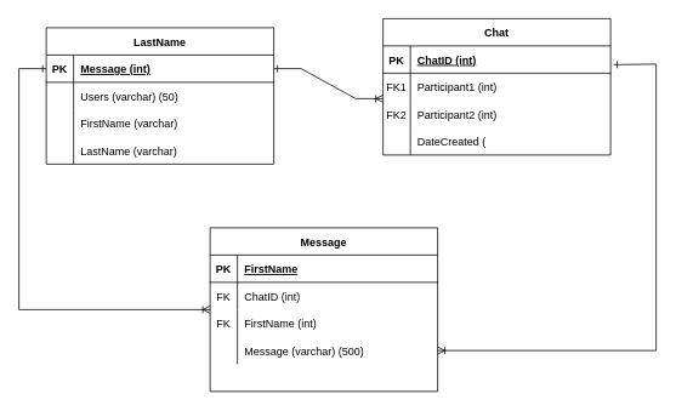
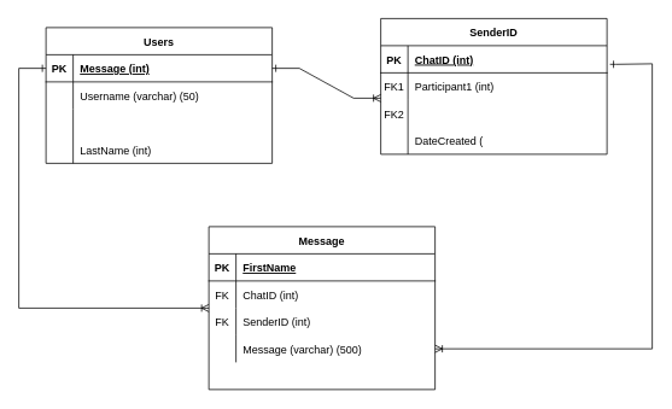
- <mxCell id="30" value="Chat" style="shape=table;startSize=30;container=1;collapsible=1;childLayout=tableLayout;fixedRows=1;rowLines=0;fontStyle=1;align=center;resizeLast=1;" parent="1" vertex="1"><mxGeometry x="420" y="20" width="250" height="150.0" as="geometry"><mxRectangle x="450" y="120" width="90" height="30" as="alternateBounds" /></mxGeometry></mxCell>
+ <mxCell id="30" value="SenderID" style="shape=table;startSize=30;container=1;collapsible=1;childLayout=tableLayout;fixedRows=1;rowLines=0;fontStyle=1;align=center;resizeLast=1;" parent="1" vertex="1"><mxGeometry x="420" y="20" width="250" height="150.0" as="geometry"><mxRectangle x="450" y="120" width="90" height="30" as="alternateBounds" /></mxGeometry></mxCell>
- <mxCell id="17" value="LastName" style="shape=table;startSize=30;container=1;collapsible=1;childLayout=tableLayout;fixedRows=1;rowLines=0;fontStyle=1;align=center;resizeLast=1;" parent="1" vertex="1"><mxGeometry x="50" y="30" width="250" height="150" as="geometry" /></mxCell>
+ <mxCell id="17" value="Users" style="shape=table;startSize=30;container=1;collapsible=1;childLayout=tableLayout;fixedRows=1;rowLines=0;fontStyle=1;align=center;resizeLast=1;" parent="1" vertex="1"><mxGeometry x="50" y="30" width="250" height="150" as="geometry" /></mxCell>
- <mxCell id="23" value="Users (varchar) (50)" style="shape=partialRectangle;overflow=hidden;connectable=0;fillColor=none;top=0;left=0;bottom=0;right=0;align=left;spacingLeft=6;" parent="21" vertex="1"><mxGeometry x="30" width="220" height="30" as="geometry"><mxRectangle width="220" height="30" as="alternateBounds" /></mxGeometry></mxCell>
+ <mxCell id="23" value="Username (varchar) (50)" style="shape=partialRectangle;overflow=hidden;connectable=0;fillColor=none;top=0;left=0;bottom=0;right=0;align=left;spacingLeft=6;" parent="21" vertex="1"><mxGeometry x="30" width="220" height="30" as="geometry"><mxRectangle width="220" height="30" as="alternateBounds" /></mxGeometry></mxCell>
- <mxCell id="39" value="Participant2 (int)" style="shape=partialRectangle;overflow=hidden;connectable=0;fillColor=none;top=0;left=0;bottom=0;right=0;align=left;spacingLeft=6;" parent="37" vertex="1"><mxGeometry x="30.0" width="220.0" height="30" as="geometry"><mxRectangle width="220.0" height="30" as="alternateBounds" /></mxGeometry></mxCell>
- <mxCell id="26" value="FirstName (varchar)" style="shape=partialRectangle;overflow=hidden;connectable=0;fillColor=none;top=0;left=0;bottom=0;right=0;align=left;spacingLeft=6;" parent="24" vertex="1"><mxGeometry x="30" width="220" height="30" as="geometry"><mxRectangle width="220" height="30" as="alternateBounds" /></mxGeometry></mxCell>
- <mxCell id="29" value="LastName (varchar)" style="shape=partialRectangle;overflow=hidden;connectable=0;fillColor=none;top=0;left=0;bottom=0;right=0;align=left;spacingLeft=6;" parent="27" vertex="1"><mxGeometry x="30" width="220" height="30" as="geometry"><mxRectangle width="220" height="30" as="alternateBounds" /></mxGeometry></mxCell>
+ <mxCell id="29" value="LastName (int)" style="shape=partialRectangle;overflow=hidden;connectable=0;fillColor=none;top=0;left=0;bottom=0;right=0;align=left;spacingLeft=6;" parent="27" vertex="1"><mxGeometry x="30" width="220" height="30" as="geometry"><mxRectangle width="220" height="30" as="alternateBounds" /></mxGeometry></mxCell>
- <mxCell id="11" value="FirstName (int)" style="shape=partialRectangle;overflow=hidden;connectable=0;fillColor=none;top=0;left=0;bottom=0;right=0;align=left;spacingLeft=6;" parent="9" vertex="1"><mxGeometry x="30.0" width="220.0" height="30" as="geometry"><mxRectangle width="220.0" height="30" as="alternateBounds" /></mxGeometry></mxCell>
+ <mxCell id="11" value="SenderID (int)" style="shape=partialRectangle;overflow=hidden;connectable=0;fillColor=none;top=0;left=0;bottom=0;right=0;align=left;spacingLeft=6;" parent="9" vertex="1"><mxGeometry x="30.0" width="220.0" height="30" as="geometry"><mxRectangle width="220.0" height="30" as="alternateBounds" /></mxGeometry></mxCell>
